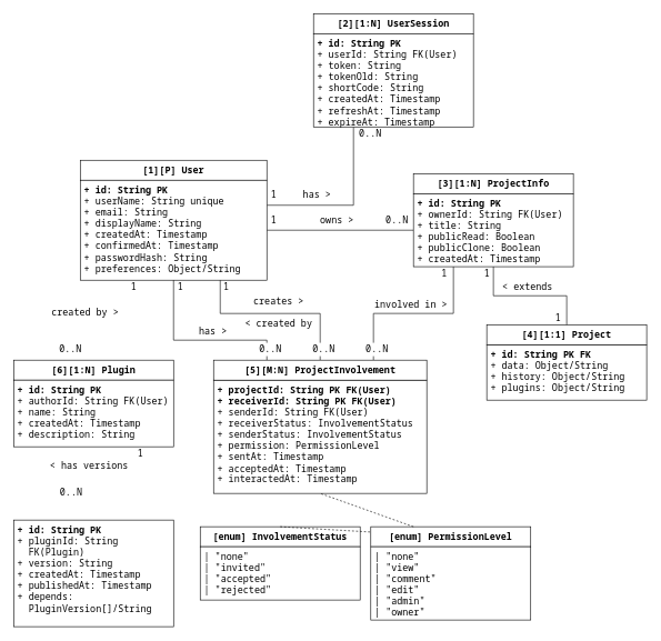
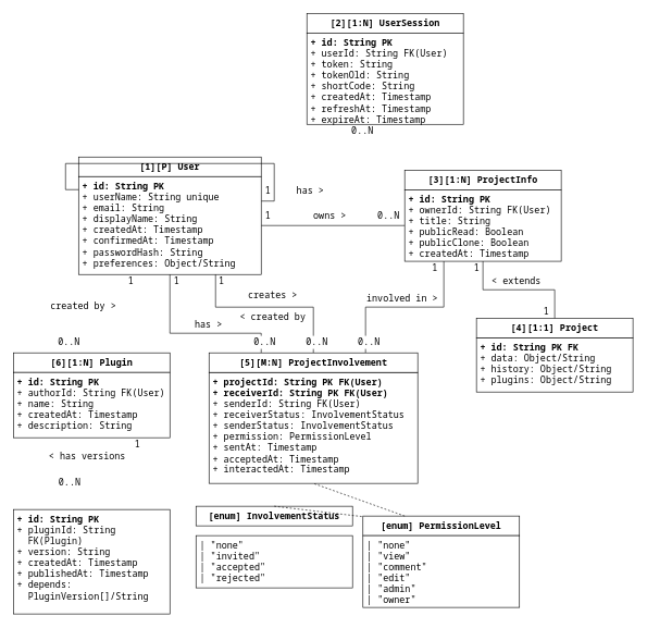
- <mxCell id="5" style="edgeStyle=orthogonalEdgeStyle;rounded=0;orthogonalLoop=1;jettySize=auto;html=1;exitX=1;exitY=0.25;exitDx=0;exitDy=0;endArrow=none;endFill=0;entryX=0.25;entryY=1;entryDx=0;entryDy=0;" parent="1" source="6" target="30" edge="1"><mxGeometry relative="1" as="geometry"><mxPoint x="510" y="210" as="targetPoint" /></mxGeometry></mxCell>
+ <mxCell id="5" style="edgeStyle=orthogonalEdgeStyle;rounded=0;orthogonalLoop=1;jettySize=auto;html=1;exitX=1;exitY=0.25;exitDx=0;exitDy=0;endArrow=none;endFill=0;" parent="1" source="6" target="2" edge="1"><mxGeometry relative="1" as="geometry"><mxPoint x="510" y="210" as="targetPoint" /></mxGeometry></mxCell>
- <mxCell id="27" value="[enum] InvolvementStatus" style="rounded=0;whiteSpace=wrap;html=1;fontFamily=Noto Sans Mono;fontSize=14;fontStyle=1" parent="1" vertex="1"><mxGeometry x="300" y="790" width="240" height="30" as="geometry" /></mxCell>
+ <mxCell id="27" value="[enum] InvolvementStatus" style="rounded=0;whiteSpace=wrap;html=1;fontFamily=Noto Sans Mono;fontSize=14;fontStyle=1" parent="1" vertex="1"><mxGeometry x="300" y="775" width="240" height="30" as="geometry" /></mxCell>
